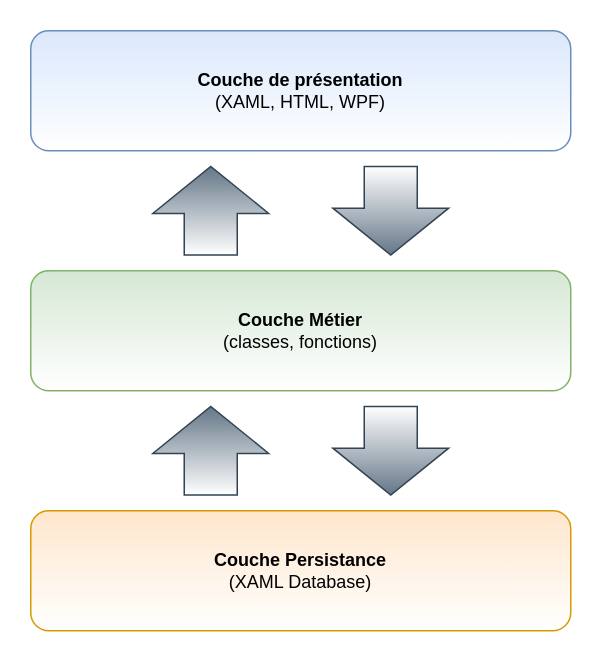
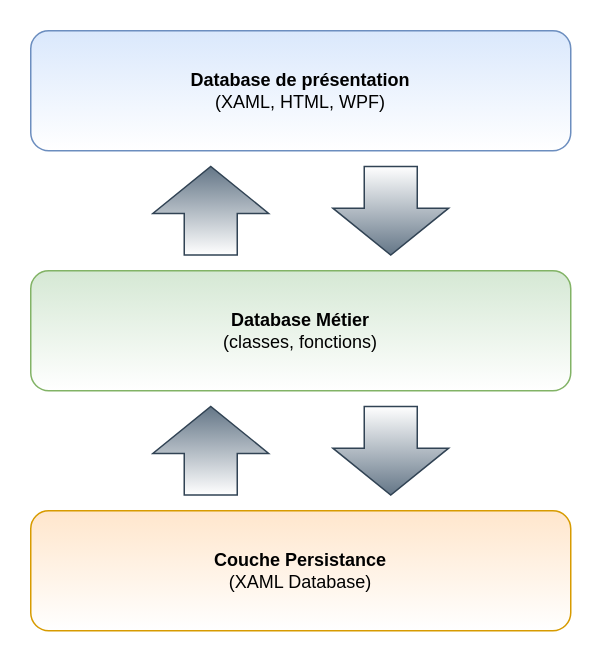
- <mxCell id="2" value="&lt;b&gt;Couche de présentation&lt;/b&gt;&lt;br&gt;(XAML, HTML, WPF)" style="rounded=1;whiteSpace=wrap;html=1;fillColor=#dae8fc;strokeColor=#6c8ebf;gradientColor=#ffffff;" vertex="1" parent="1"><mxGeometry x="20" y="20" width="360" height="80" as="geometry" /></mxCell>
+ <mxCell id="2" value="&lt;b&gt;Database de présentation&lt;/b&gt;&lt;br&gt;(XAML, HTML, WPF)" style="rounded=1;whiteSpace=wrap;html=1;fillColor=#dae8fc;strokeColor=#6c8ebf;gradientColor=#ffffff;" vertex="1" parent="1"><mxGeometry x="20" y="20" width="360" height="80" as="geometry" /></mxCell>
- <mxCell id="3" value="&lt;b&gt;Couche Métier&lt;/b&gt;&lt;br&gt;(classes, fonctions)" style="rounded=1;whiteSpace=wrap;html=1;fillColor=#d5e8d4;strokeColor=#82b366;gradientColor=#ffffff;" vertex="1" parent="1"><mxGeometry x="20" y="180" width="360" height="80" as="geometry" /></mxCell>
+ <mxCell id="3" value="&lt;b&gt;Database Métier&lt;/b&gt;&lt;br&gt;(classes, fonctions)" style="rounded=1;whiteSpace=wrap;html=1;fillColor=#d5e8d4;strokeColor=#82b366;gradientColor=#ffffff;" vertex="1" parent="1"><mxGeometry x="20" y="180" width="360" height="80" as="geometry" /></mxCell>
